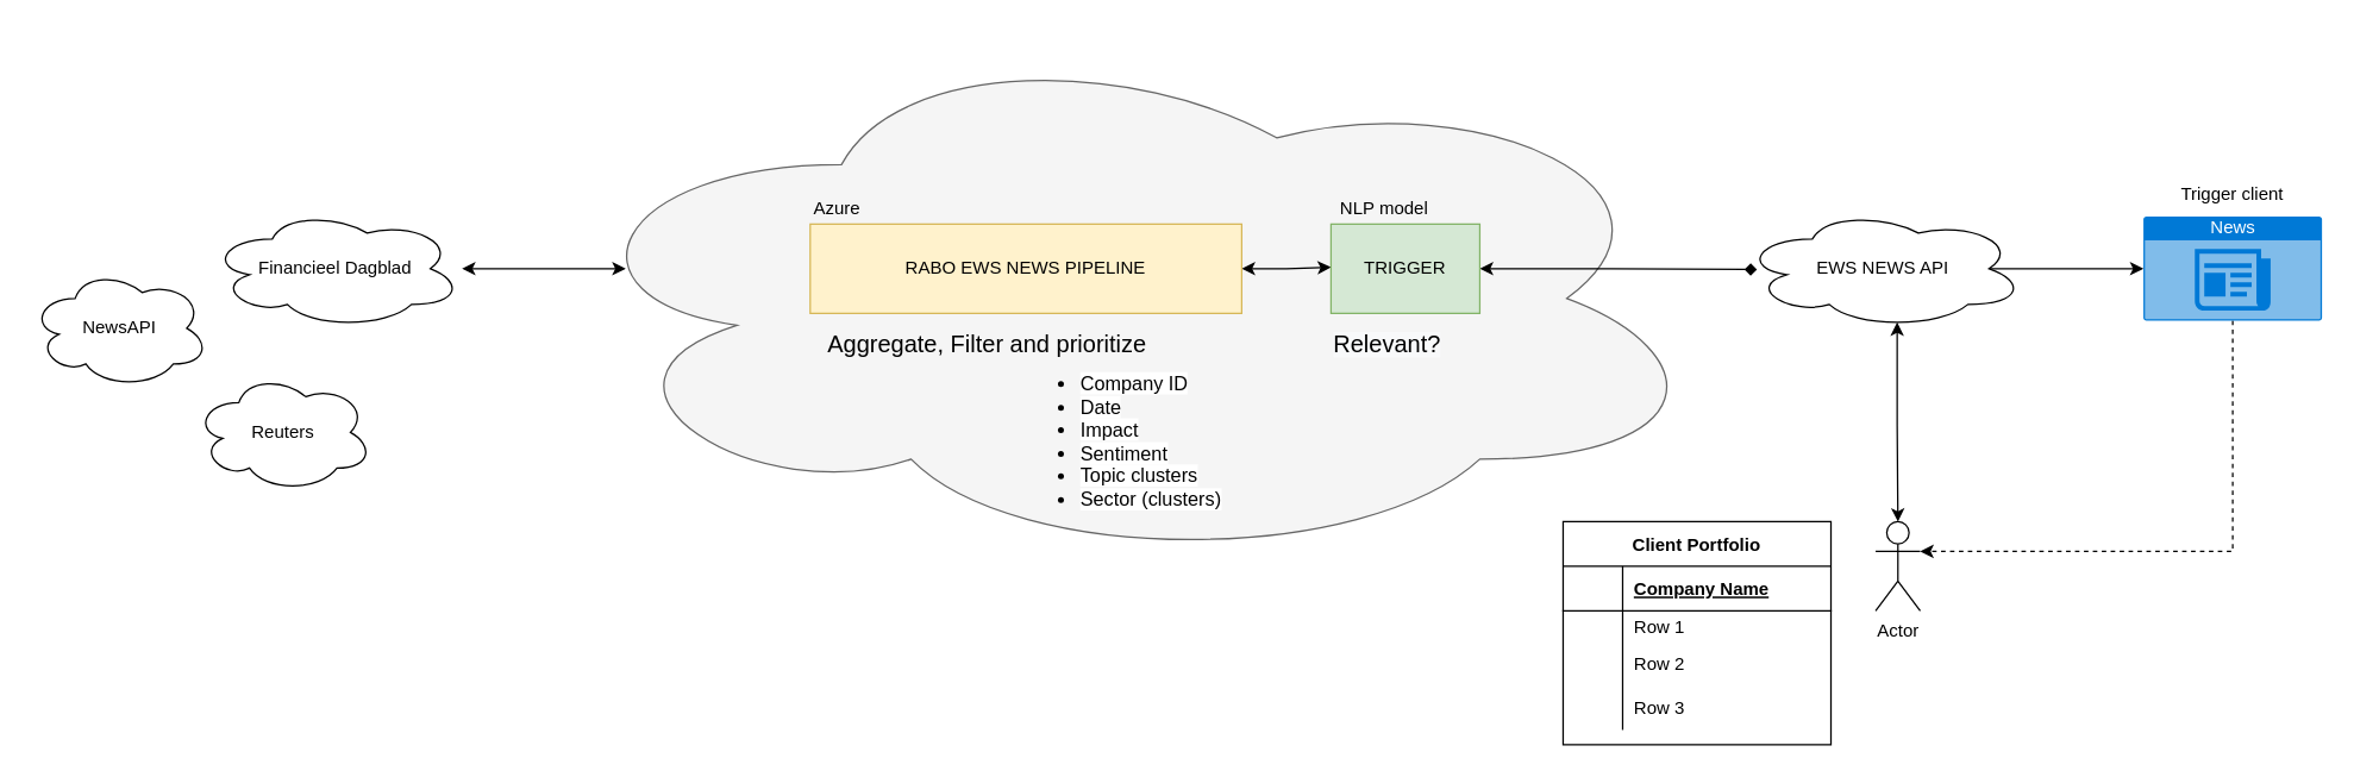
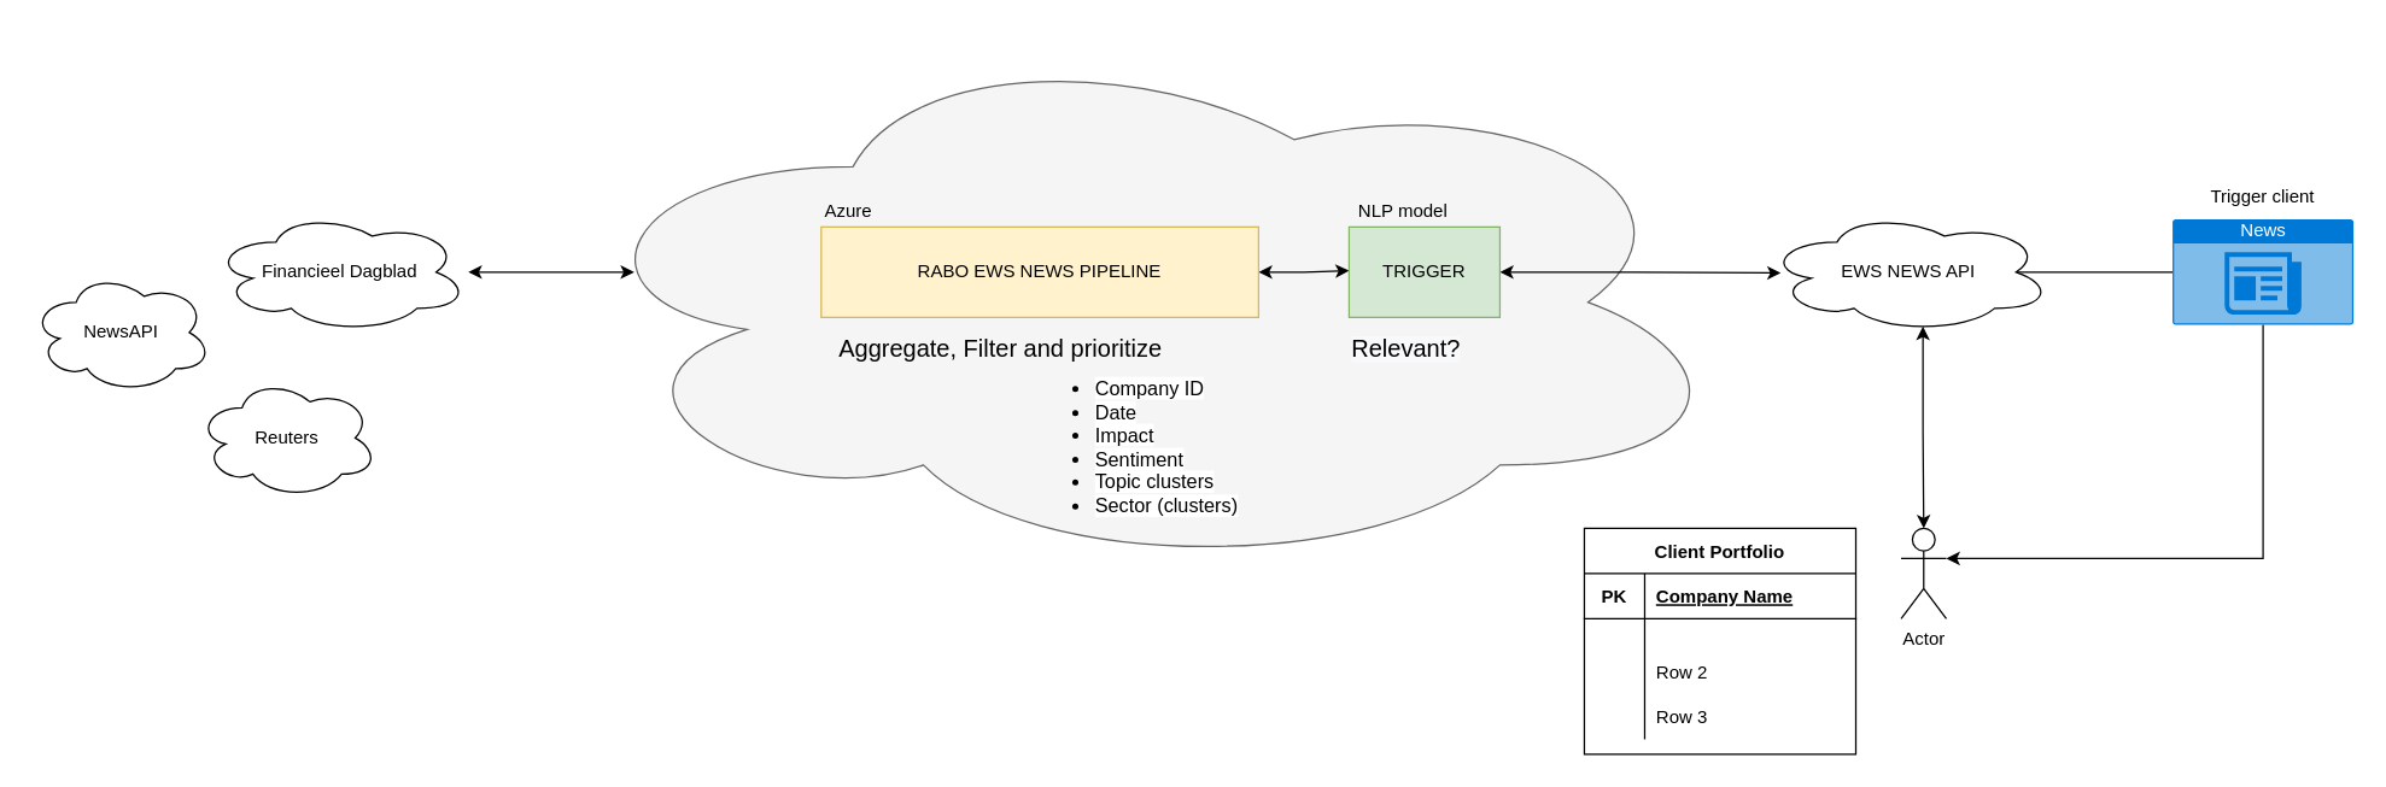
- <mxCell id="32" style="edgeStyle=orthogonalEdgeStyle;rounded=0;orthogonalLoop=1;jettySize=auto;html=1;exitX=1;exitY=0.5;exitDx=0;exitDy=0;entryX=0.054;entryY=0.507;entryDx=0;entryDy=0;entryPerimeter=0;startArrow=classic;startFill=1;endArrow=diamond;" edge="1" parent="1" source="33" target="25"><mxGeometry relative="1" as="geometry" /></mxCell>
+ <mxCell id="32" style="edgeStyle=orthogonalEdgeStyle;rounded=0;orthogonalLoop=1;jettySize=auto;html=1;exitX=1;exitY=0.5;exitDx=0;exitDy=0;entryX=0.054;entryY=0.507;entryDx=0;entryDy=0;entryPerimeter=0;startArrow=classic;startFill=1;" edge="1" parent="1" source="33" target="25"><mxGeometry relative="1" as="geometry" /></mxCell>
- <mxCell id="24" style="edgeStyle=orthogonalEdgeStyle;rounded=0;orthogonalLoop=1;jettySize=auto;html=1;exitX=0.875;exitY=0.5;exitDx=0;exitDy=0;exitPerimeter=0;entryX=0;entryY=0.5;entryDx=0;entryDy=0;entryPerimeter=0;startArrow=none;startFill=0;" parent="1" source="25" target="27" edge="1"><mxGeometry relative="1" as="geometry" /></mxCell>
+ <mxCell id="24" style="edgeStyle=orthogonalEdgeStyle;rounded=0;orthogonalLoop=1;jettySize=auto;html=1;exitX=0.875;exitY=0.5;exitDx=0;exitDy=0;exitPerimeter=0;entryX=0;entryY=0.5;entryDx=0;entryDy=0;entryPerimeter=0;startArrow=none;startFill=0;endArrow=none;" parent="1" source="25" target="27" edge="1"><mxGeometry relative="1" as="geometry" /></mxCell>
- <mxCell id="26" style="edgeStyle=orthogonalEdgeStyle;rounded=0;orthogonalLoop=1;jettySize=auto;html=1;exitX=0.5;exitY=1;exitDx=0;exitDy=0;exitPerimeter=0;entryX=1;entryY=0.333;entryDx=0;entryDy=0;entryPerimeter=0;startArrow=none;startFill=0;dashed=1;" parent="1" source="27" target="22" edge="1"><mxGeometry relative="1" as="geometry" /></mxCell>
+ <mxCell id="26" style="edgeStyle=orthogonalEdgeStyle;rounded=0;orthogonalLoop=1;jettySize=auto;html=1;exitX=0.5;exitY=1;exitDx=0;exitDy=0;exitPerimeter=0;entryX=1;entryY=0.333;entryDx=0;entryDy=0;entryPerimeter=0;startArrow=none;startFill=0;" parent="1" source="27" target="22" edge="1"><mxGeometry relative="1" as="geometry" /></mxCell>
+ <mxCell id="11" value="PK" style="shape=partialRectangle;connectable=0;fillColor=none;top=0;left=0;bottom=0;right=0;fontStyle=1;overflow=hidden;" parent="10" vertex="1"><mxGeometry width="40" height="30" as="geometry" /></mxCell>
- <mxCell id="15" value="Row 1" style="shape=partialRectangle;connectable=0;fillColor=none;top=0;left=0;bottom=0;right=0;align=left;spacingLeft=6;overflow=hidden;" parent="13" vertex="1"><mxGeometry x="40" width="140" height="20" as="geometry" /></mxCell>
